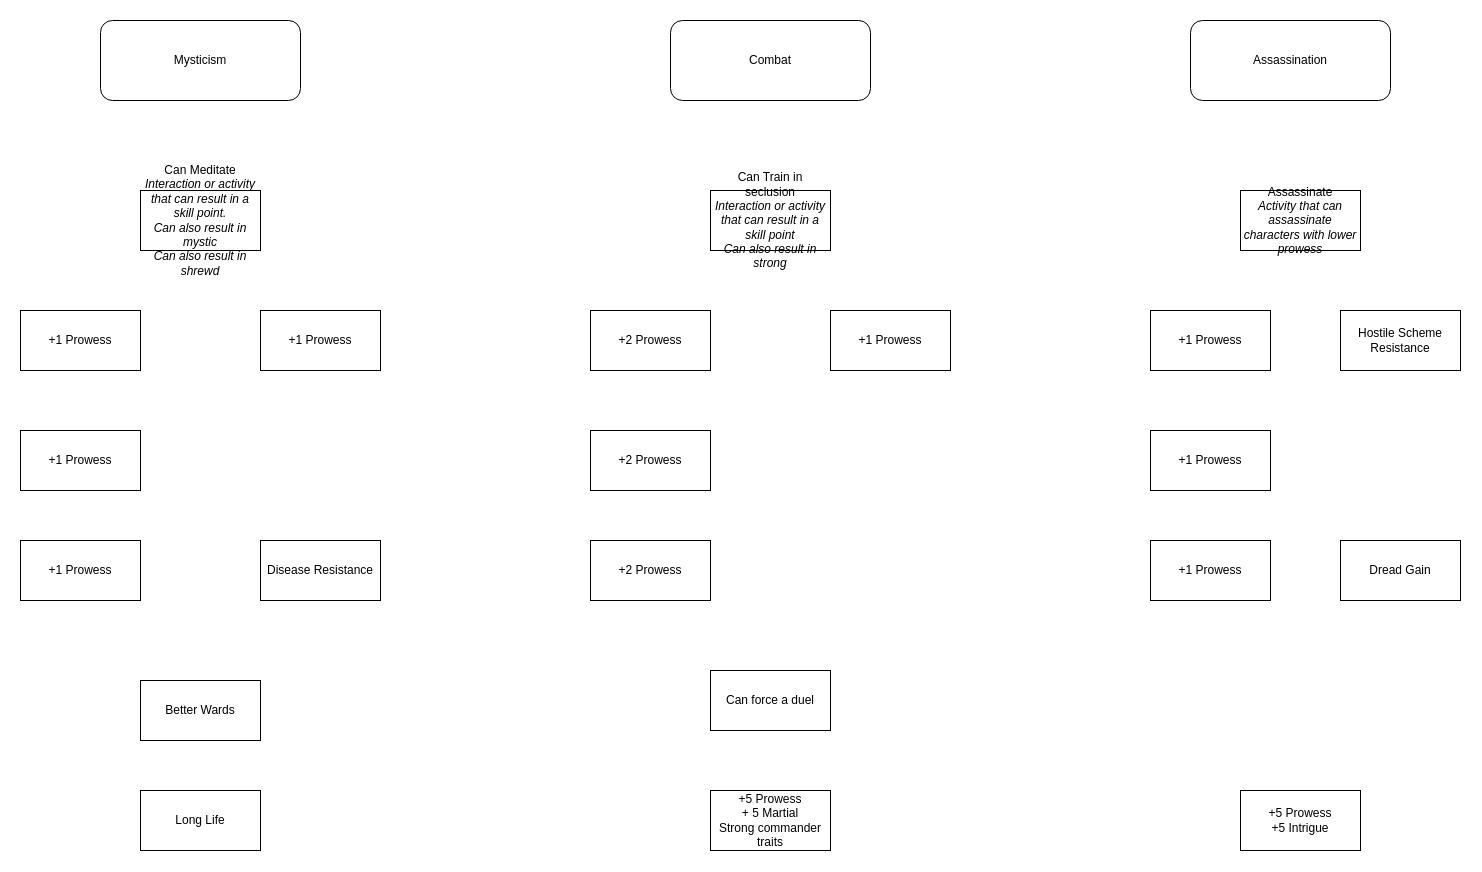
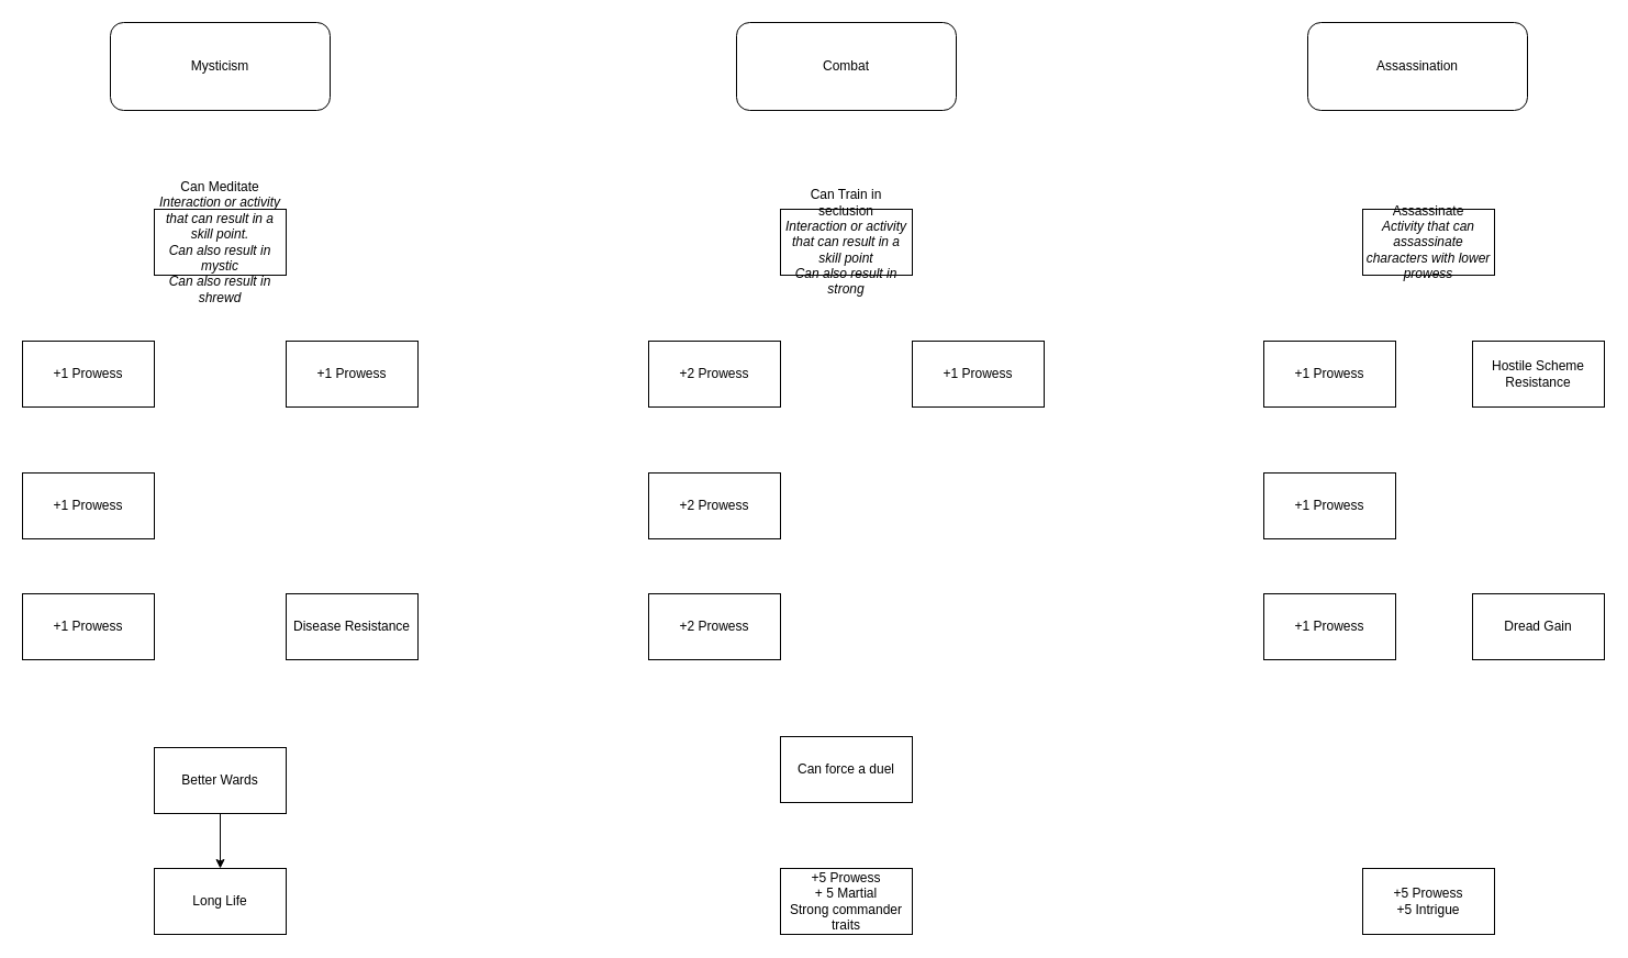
+ <mxCell id="5" style="edgeStyle=none;html=1;exitX=0.5;exitY=1;exitDx=0;exitDy=0;entryX=0.5;entryY=0;entryDx=0;entryDy=0;" edge="1" parent="1" source="6" target="7"><mxGeometry relative="1" as="geometry" /></mxCell>
